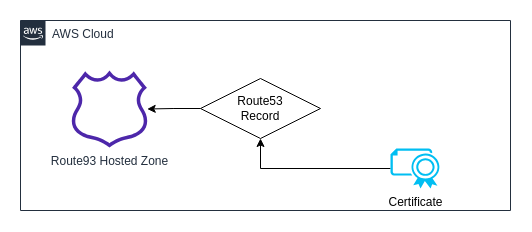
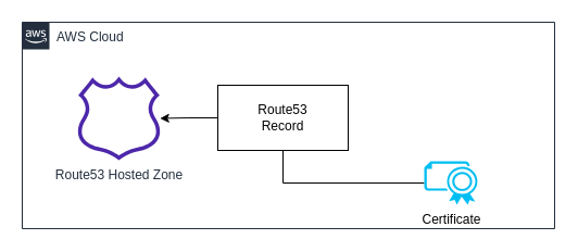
- <mxCell id="5" value="Route53 &lt;br&gt;Record" style="rhombus;whiteSpace=wrap;html=1;" vertex="1" parent="2"><mxGeometry x="180" y="58" width="120" height="60" as="geometry" /></mxCell>
+ <mxCell id="5" value="Route53 &lt;br&gt;Record" style="rounded=0;whiteSpace=wrap;html=1;" vertex="1" parent="2"><mxGeometry x="180" y="58" width="120" height="60" as="geometry" /></mxCell>
- <mxCell id="6" style="edgeStyle=orthogonalEdgeStyle;rounded=0;orthogonalLoop=1;jettySize=auto;html=1;" edge="1" parent="2" source="7" target="5"><mxGeometry relative="1" as="geometry" /></mxCell>
+ <mxCell id="6" style="edgeStyle=orthogonalEdgeStyle;rounded=0;orthogonalLoop=1;jettySize=auto;html=1;endArrow=none;" edge="1" parent="2" source="7" target="5"><mxGeometry relative="1" as="geometry" /></mxCell>
- <mxCell id="3" value="Route93 Hosted Zone" style="sketch=0;outlineConnect=0;fontColor=#232F3E;gradientColor=none;fillColor=#4D27AA;strokeColor=none;dashed=0;verticalLabelPosition=bottom;verticalAlign=top;align=center;html=1;fontSize=12;fontStyle=0;aspect=fixed;pointerEvents=1;shape=mxgraph.aws4.hosted_zone;" vertex="1" parent="2"><mxGeometry x="50" y="50" width="78" height="77" as="geometry" /></mxCell>
+ <mxCell id="3" value="Route53 Hosted Zone" style="sketch=0;outlineConnect=0;fontColor=#232F3E;gradientColor=none;fillColor=#4D27AA;strokeColor=none;dashed=0;verticalLabelPosition=bottom;verticalAlign=top;align=center;html=1;fontSize=12;fontStyle=0;aspect=fixed;pointerEvents=1;shape=mxgraph.aws4.hosted_zone;" vertex="1" parent="2"><mxGeometry x="50" y="50" width="78" height="77" as="geometry" /></mxCell>
